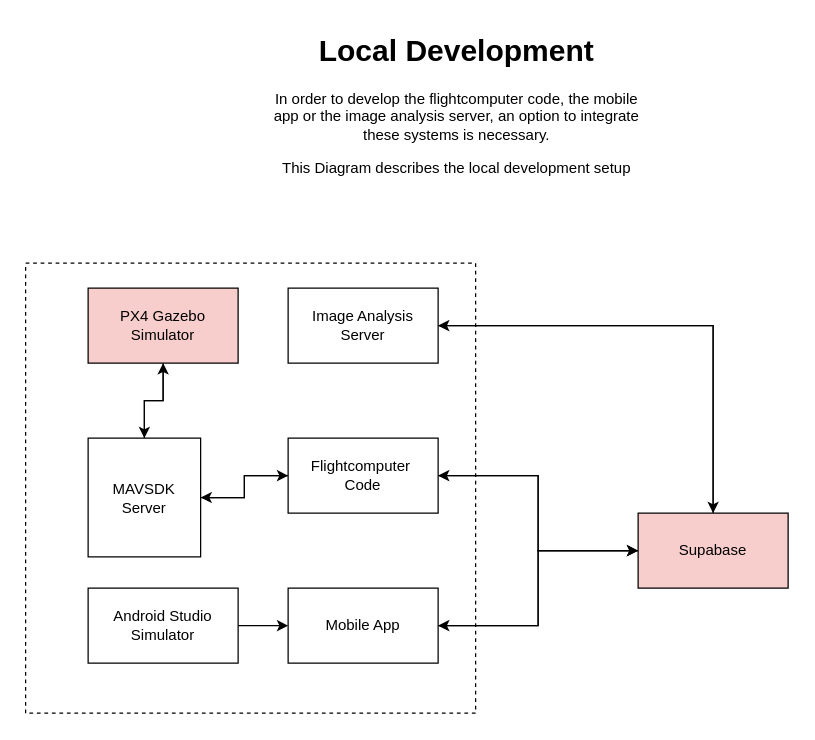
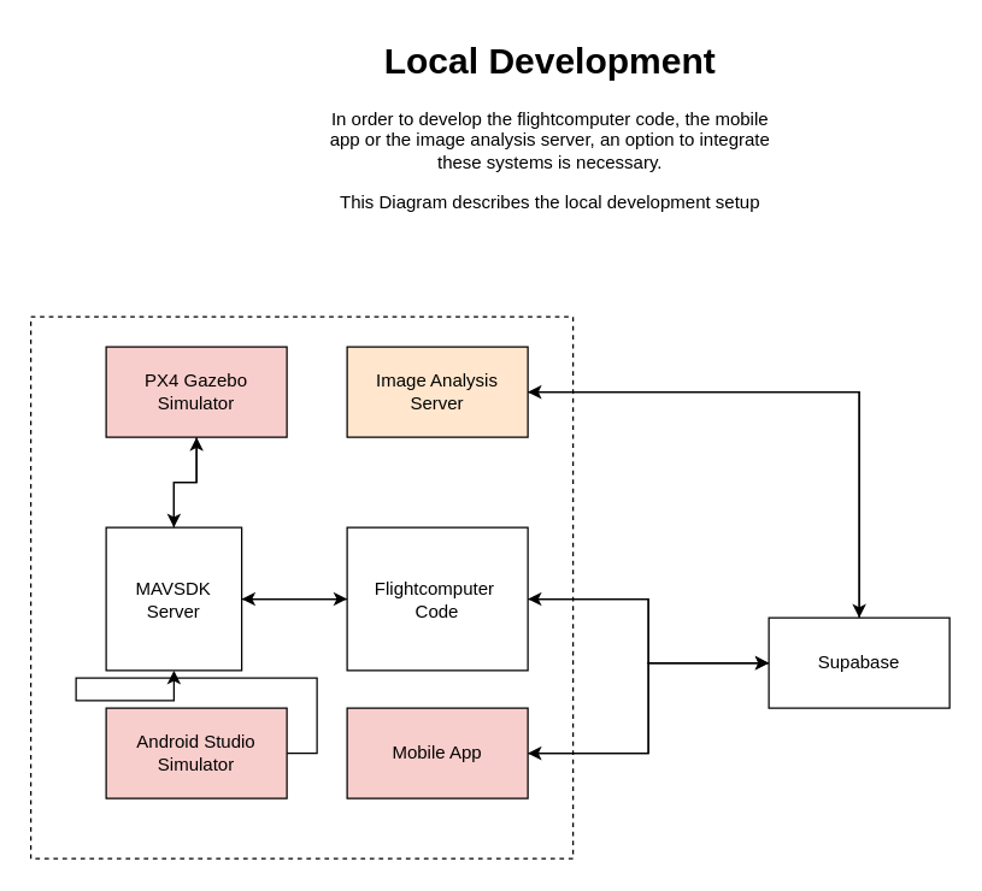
- <mxCell id="21" value="Image Analysis Server" style="rounded=0;whiteSpace=wrap;html=1;" vertex="1" parent="1"><mxGeometry x="230" y="230" width="120" height="60" as="geometry" /></mxCell>
+ <mxCell id="21" value="Image Analysis Server" style="rounded=0;whiteSpace=wrap;html=1;fillColor=#ffe6cc;" vertex="1" parent="1"><mxGeometry x="230" y="230" width="120" height="60" as="geometry" /></mxCell>
- <mxCell id="10" value="&lt;div&gt;Flightcomputer&amp;nbsp;&lt;/div&gt;&lt;div&gt;Code&lt;/div&gt;" style="rounded=0;whiteSpace=wrap;html=1;" vertex="1" parent="1"><mxGeometry x="230" y="350" width="120" height="60" as="geometry" /></mxCell>
+ <mxCell id="10" value="&lt;div&gt;Flightcomputer&amp;nbsp;&lt;/div&gt;&lt;div&gt;Code&lt;/div&gt;" style="rounded=0;whiteSpace=wrap;html=1;" vertex="1" parent="1"><mxGeometry x="230" y="350" width="120" height="95" as="geometry" /></mxCell>
- <mxCell id="14" value="Supabase" style="rounded=0;whiteSpace=wrap;html=1;fillColor=#f8cecc;" vertex="1" parent="1"><mxGeometry x="510" y="410" width="120" height="60" as="geometry" /></mxCell>
+ <mxCell id="14" value="Supabase" style="rounded=0;whiteSpace=wrap;html=1;" vertex="1" parent="1"><mxGeometry x="510" y="410" width="120" height="60" as="geometry" /></mxCell>
- <mxCell id="19" value="&lt;div&gt;Android Studio&lt;/div&gt;&lt;div&gt;Simulator&lt;br&gt;&lt;/div&gt;" style="rounded=0;whiteSpace=wrap;html=1;" vertex="1" parent="1"><mxGeometry x="70" y="470" width="120" height="60" as="geometry" /></mxCell>
+ <mxCell id="19" value="&lt;div&gt;Android Studio&lt;/div&gt;&lt;div&gt;Simulator&lt;br&gt;&lt;/div&gt;" style="rounded=0;whiteSpace=wrap;html=1;fillColor=#f8cecc;" vertex="1" parent="1"><mxGeometry x="70" y="470" width="120" height="60" as="geometry" /></mxCell>
- <mxCell id="18" style="edgeStyle=orthogonalEdgeStyle;rounded=0;orthogonalLoop=1;jettySize=auto;html=1;exitX=1;exitY=0.5;exitDx=0;exitDy=0;entryX=0;entryY=0.5;entryDx=0;entryDy=0;" edge="1" parent="1" source="19" target="16"><mxGeometry relative="1" as="geometry" /></mxCell>
+ <mxCell id="18" style="edgeStyle=orthogonalEdgeStyle;rounded=0;orthogonalLoop=1;jettySize=auto;html=1;exitX=1;exitY=0.5;exitDx=0;exitDy=0;" edge="1" parent="1" source="19" target="7"><mxGeometry relative="1" as="geometry" /></mxCell>
- <mxCell id="16" value="Mobile App" style="rounded=0;whiteSpace=wrap;html=1;" vertex="1" parent="1"><mxGeometry x="230" y="470" width="120" height="60" as="geometry" /></mxCell>
+ <mxCell id="16" value="Mobile App" style="rounded=0;whiteSpace=wrap;html=1;fillColor=#f8cecc;" vertex="1" parent="1"><mxGeometry x="230" y="470" width="120" height="60" as="geometry" /></mxCell>
